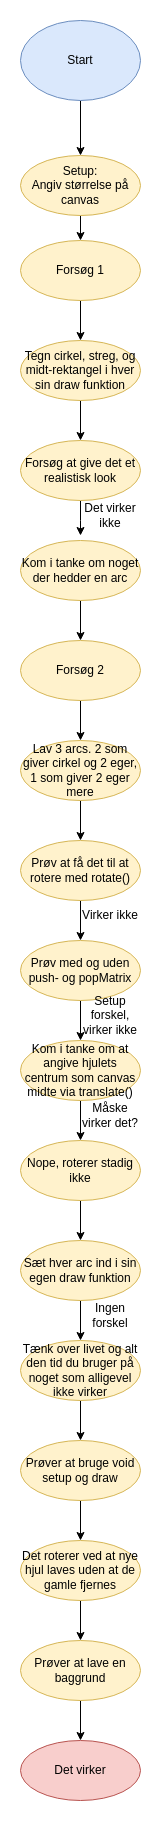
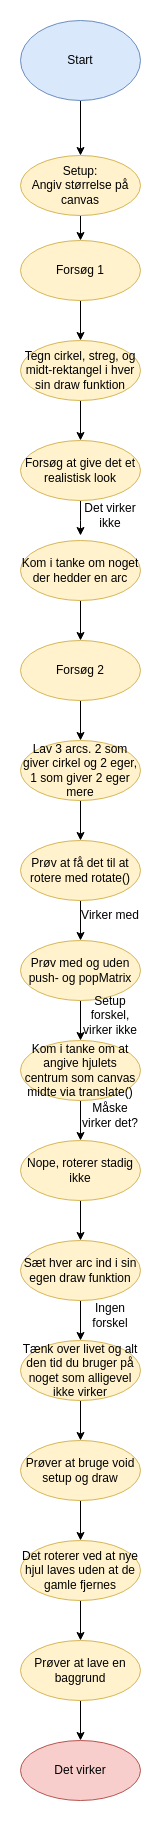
- <mxCell id="23" value="Virker ikke" style="text;html=1;strokeColor=none;fillColor=none;align=center;verticalAlign=middle;whiteSpace=wrap;rounded=0;" parent="1" vertex="1"><mxGeometry x="80" y="900" width="60" height="30" as="geometry" /></mxCell>
+ <mxCell id="23" value="Virker med" style="text;html=1;strokeColor=none;fillColor=none;align=center;verticalAlign=middle;whiteSpace=wrap;rounded=0;" parent="1" vertex="1"><mxGeometry x="80" y="900" width="60" height="30" as="geometry" /></mxCell>
